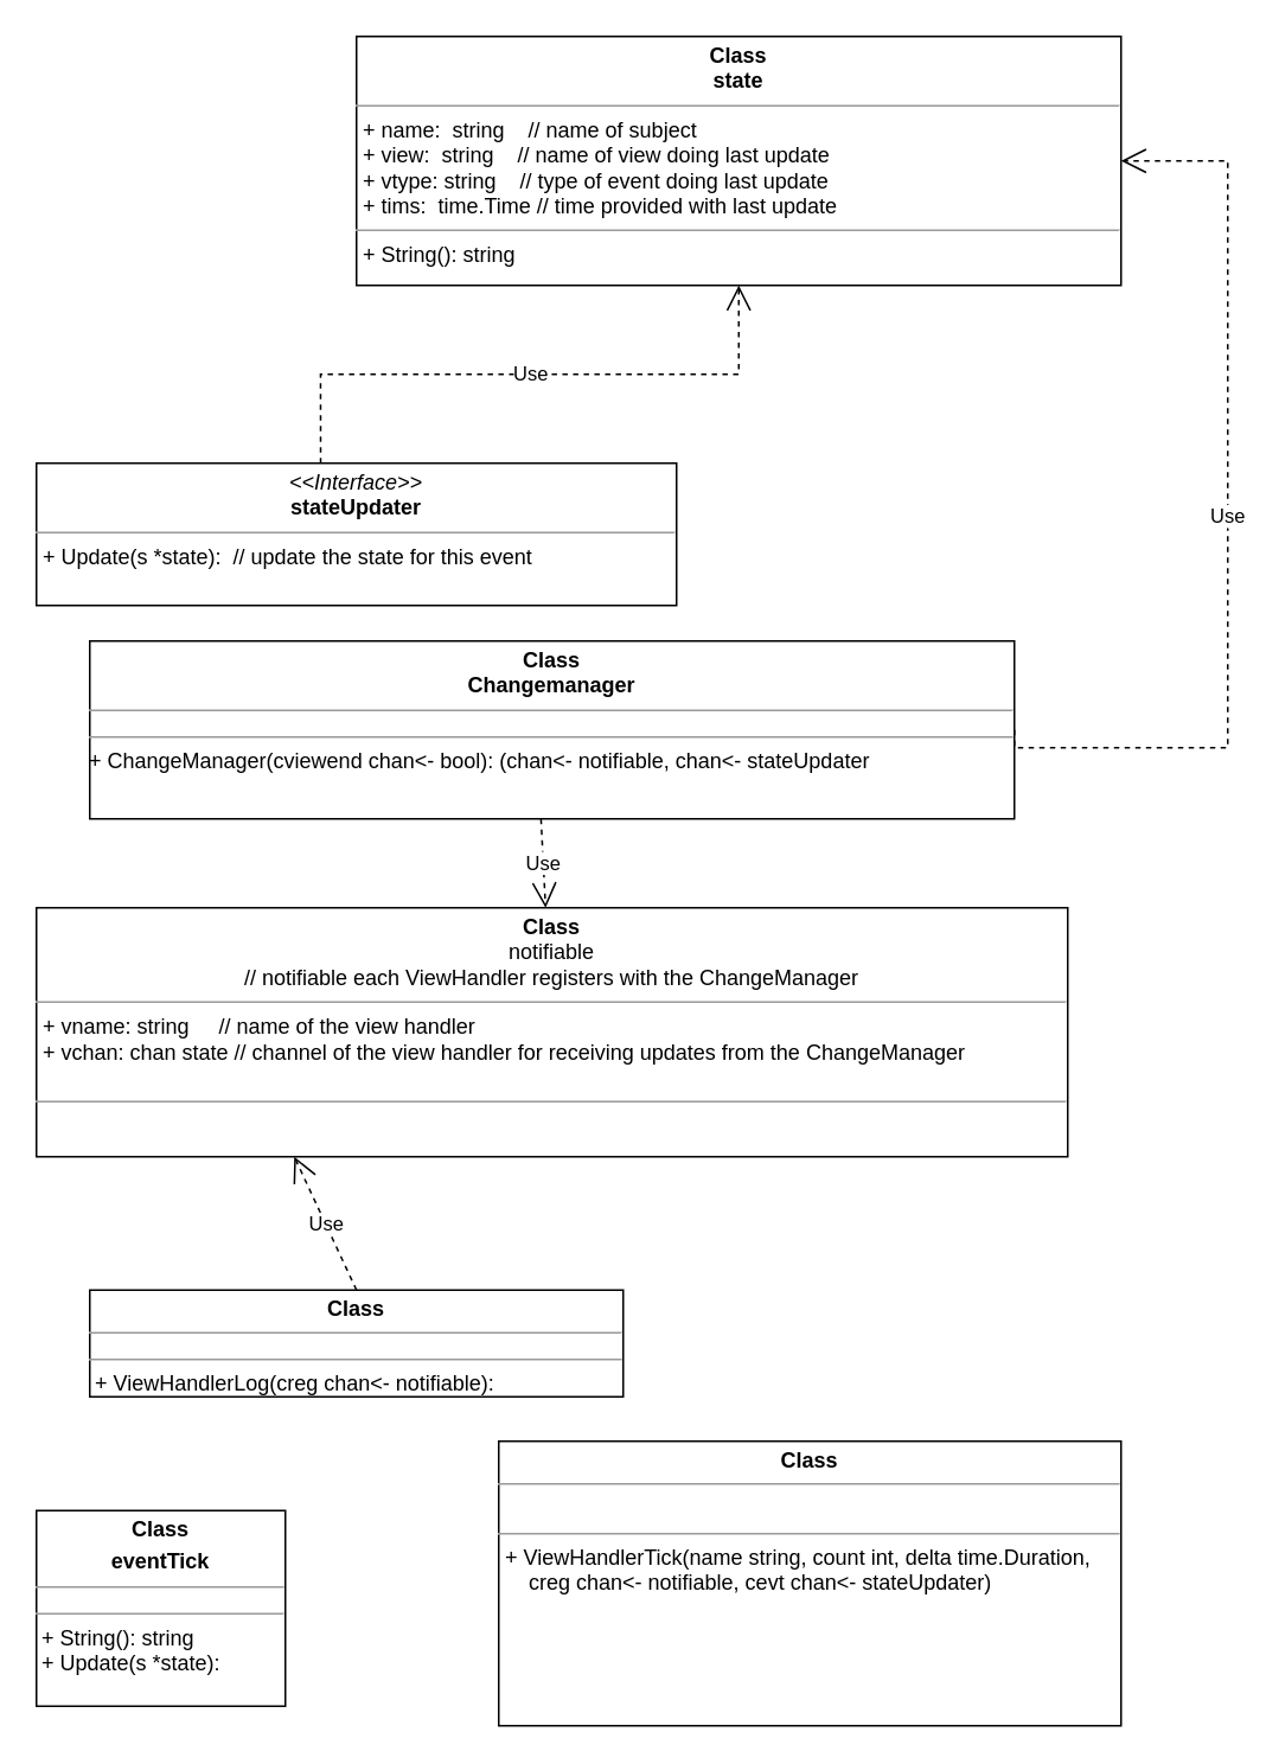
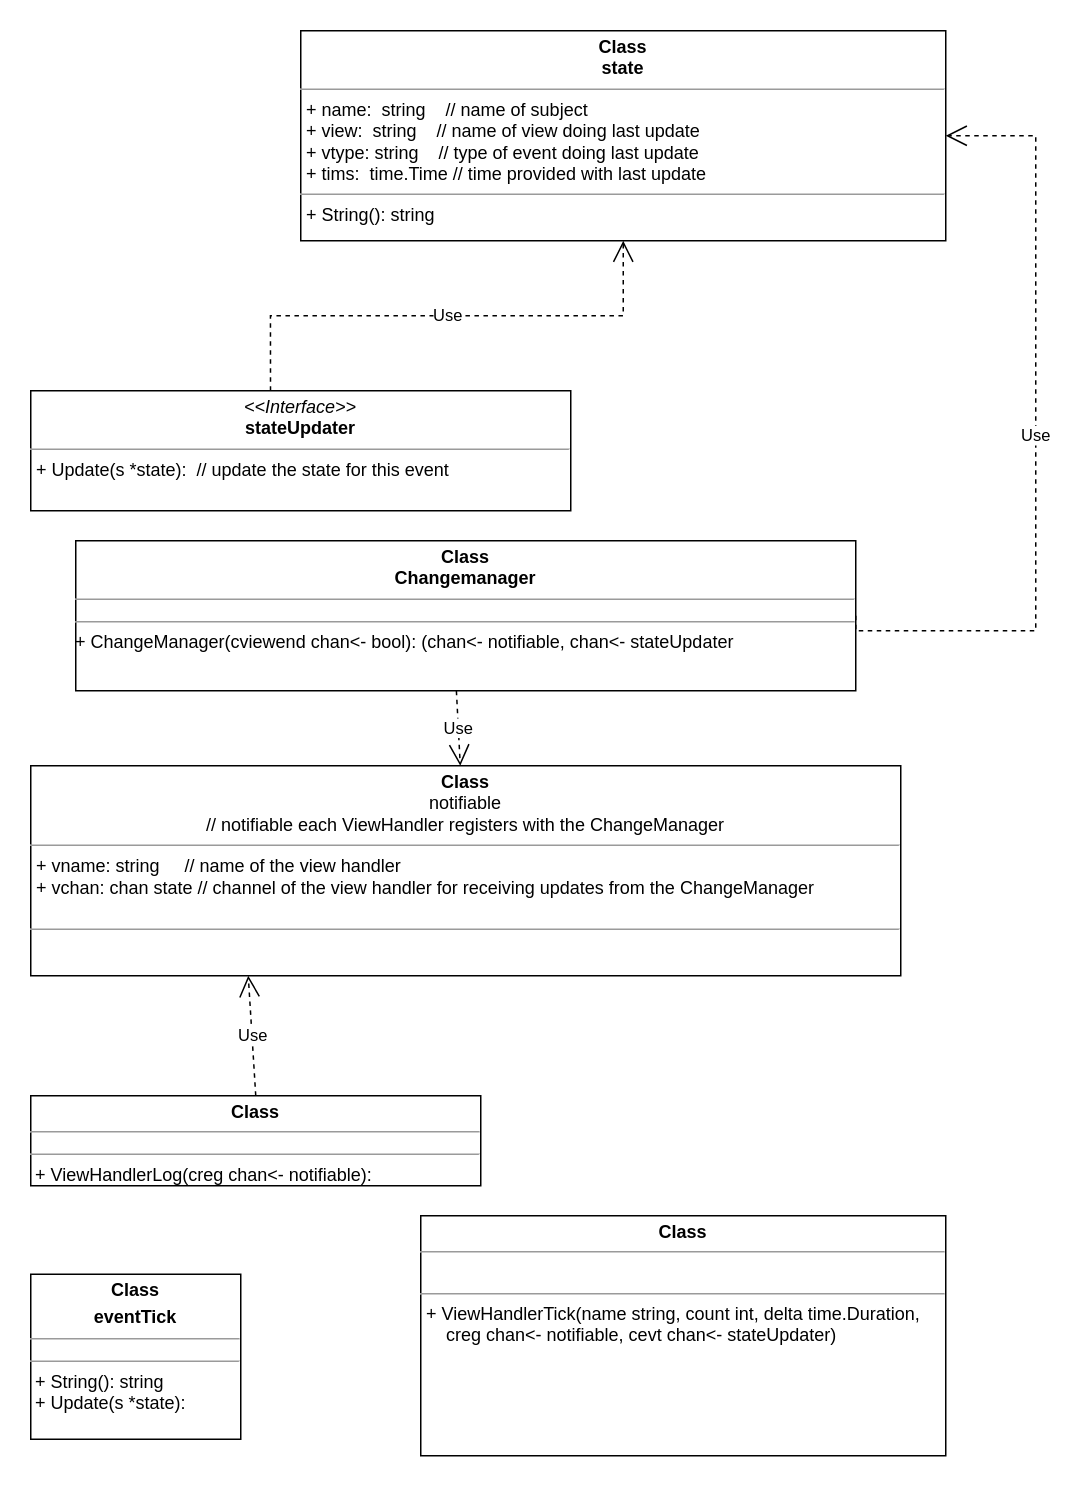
- <mxCell id="8" value="&lt;p style=&quot;margin:0px;margin-top:4px;text-align:center;&quot;&gt;&lt;b&gt;Class&lt;/b&gt;&lt;/p&gt;&lt;hr size=&quot;1&quot;&gt;&lt;div style=&quot;height:2px;&quot;&gt;&lt;/div&gt;&lt;hr size=&quot;1&quot;&gt;&lt;div style=&quot;height:2px;&quot;&gt;&amp;nbsp;+ ViewHandlerLog(creg chan&amp;lt;- notifiable):&amp;nbsp;&lt;/div&gt;" style="verticalAlign=top;align=left;overflow=fill;fontSize=12;fontFamily=Helvetica;html=1;whiteSpace=wrap;" parent="1" vertex="1"><mxGeometry x="50" y="725" width="300" height="60" as="geometry" /></mxCell>
+ <mxCell id="8" value="&lt;p style=&quot;margin:0px;margin-top:4px;text-align:center;&quot;&gt;&lt;b&gt;Class&lt;/b&gt;&lt;/p&gt;&lt;hr size=&quot;1&quot;&gt;&lt;div style=&quot;height:2px;&quot;&gt;&lt;/div&gt;&lt;hr size=&quot;1&quot;&gt;&lt;div style=&quot;height:2px;&quot;&gt;&amp;nbsp;+ ViewHandlerLog(creg chan&amp;lt;- notifiable):&amp;nbsp;&lt;/div&gt;" style="verticalAlign=top;align=left;overflow=fill;fontSize=12;fontFamily=Helvetica;html=1;whiteSpace=wrap;" parent="1" vertex="1"><mxGeometry x="20" y="730" width="300" height="60" as="geometry" /></mxCell>
